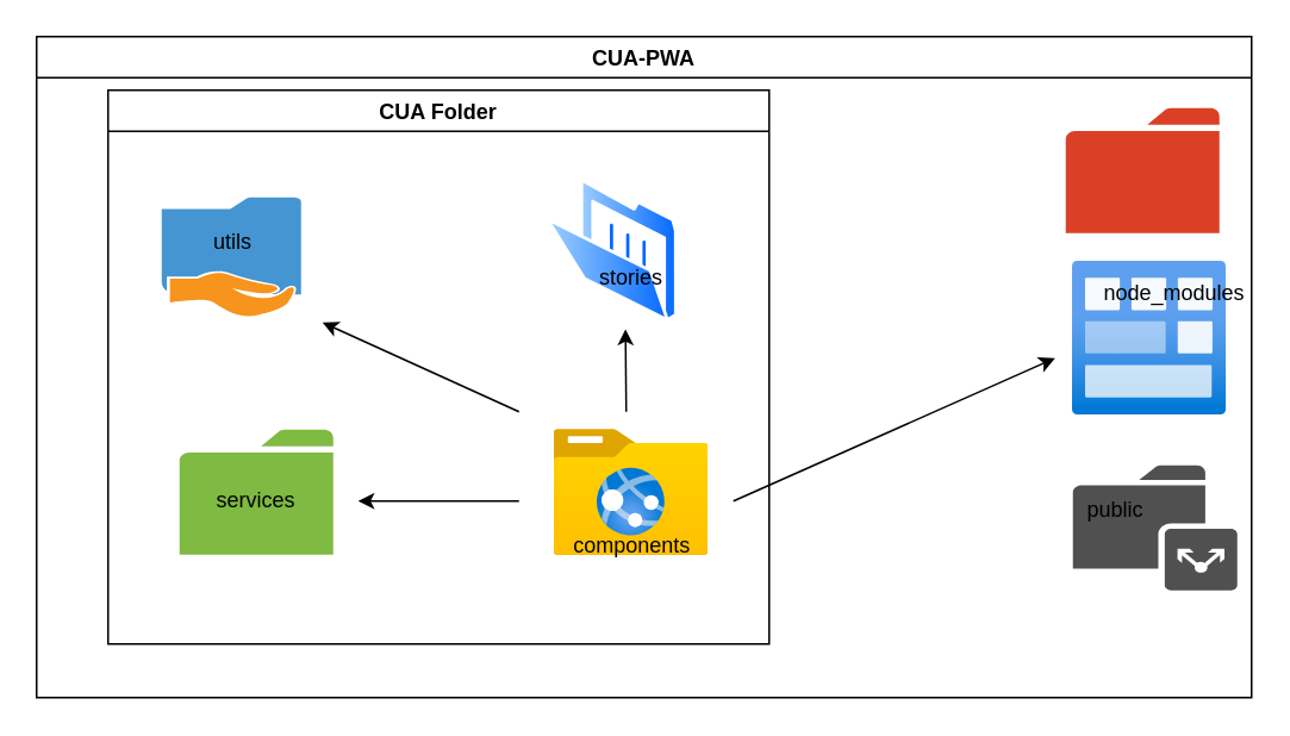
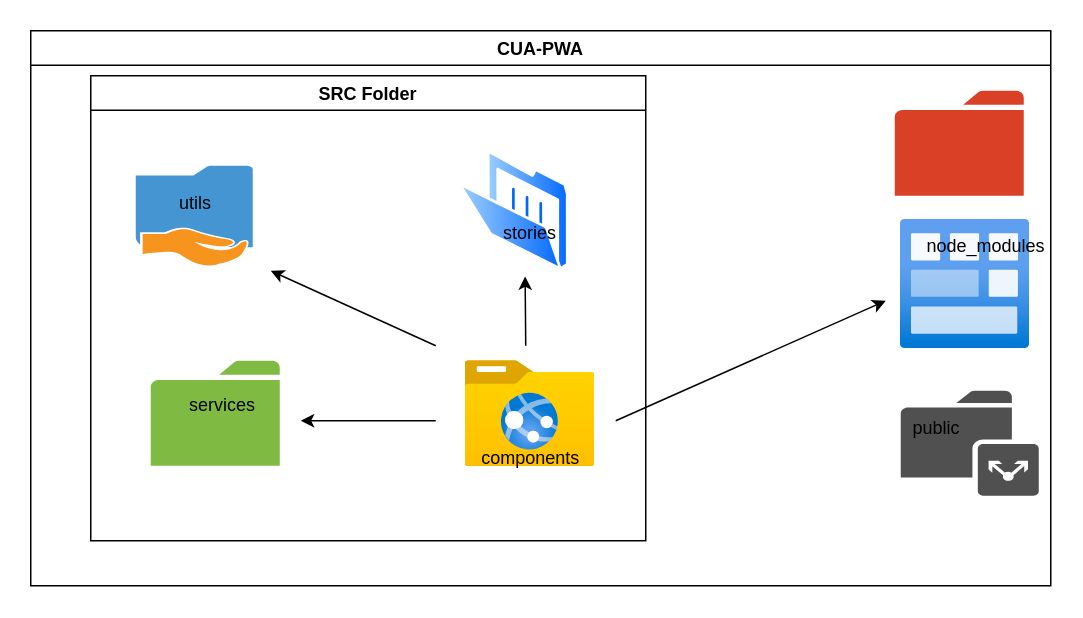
- <mxCell id="7" value="CUA Folder" style="swimlane;" vertex="1" parent="2"><mxGeometry x="40" y="30" width="370" height="310" as="geometry" /></mxCell>
+ <mxCell id="7" value="SRC Folder" style="swimlane;" vertex="1" parent="2"><mxGeometry x="40" y="30" width="370" height="310" as="geometry" /></mxCell>
- <mxCell id="13" value="services" style="text;html=1;strokeColor=none;fillColor=none;align=center;verticalAlign=middle;whiteSpace=wrap;rounded=0;" vertex="1" parent="7"><mxGeometry x="63" y="220" width="40" height="20" as="geometry" /></mxCell>
+ <mxCell id="13" value="services" style="text;html=1;strokeColor=none;fillColor=none;align=center;verticalAlign=middle;whiteSpace=wrap;rounded=0;" vertex="1" parent="7"><mxGeometry x="68" y="210" width="40" height="20" as="geometry" /></mxCell>
